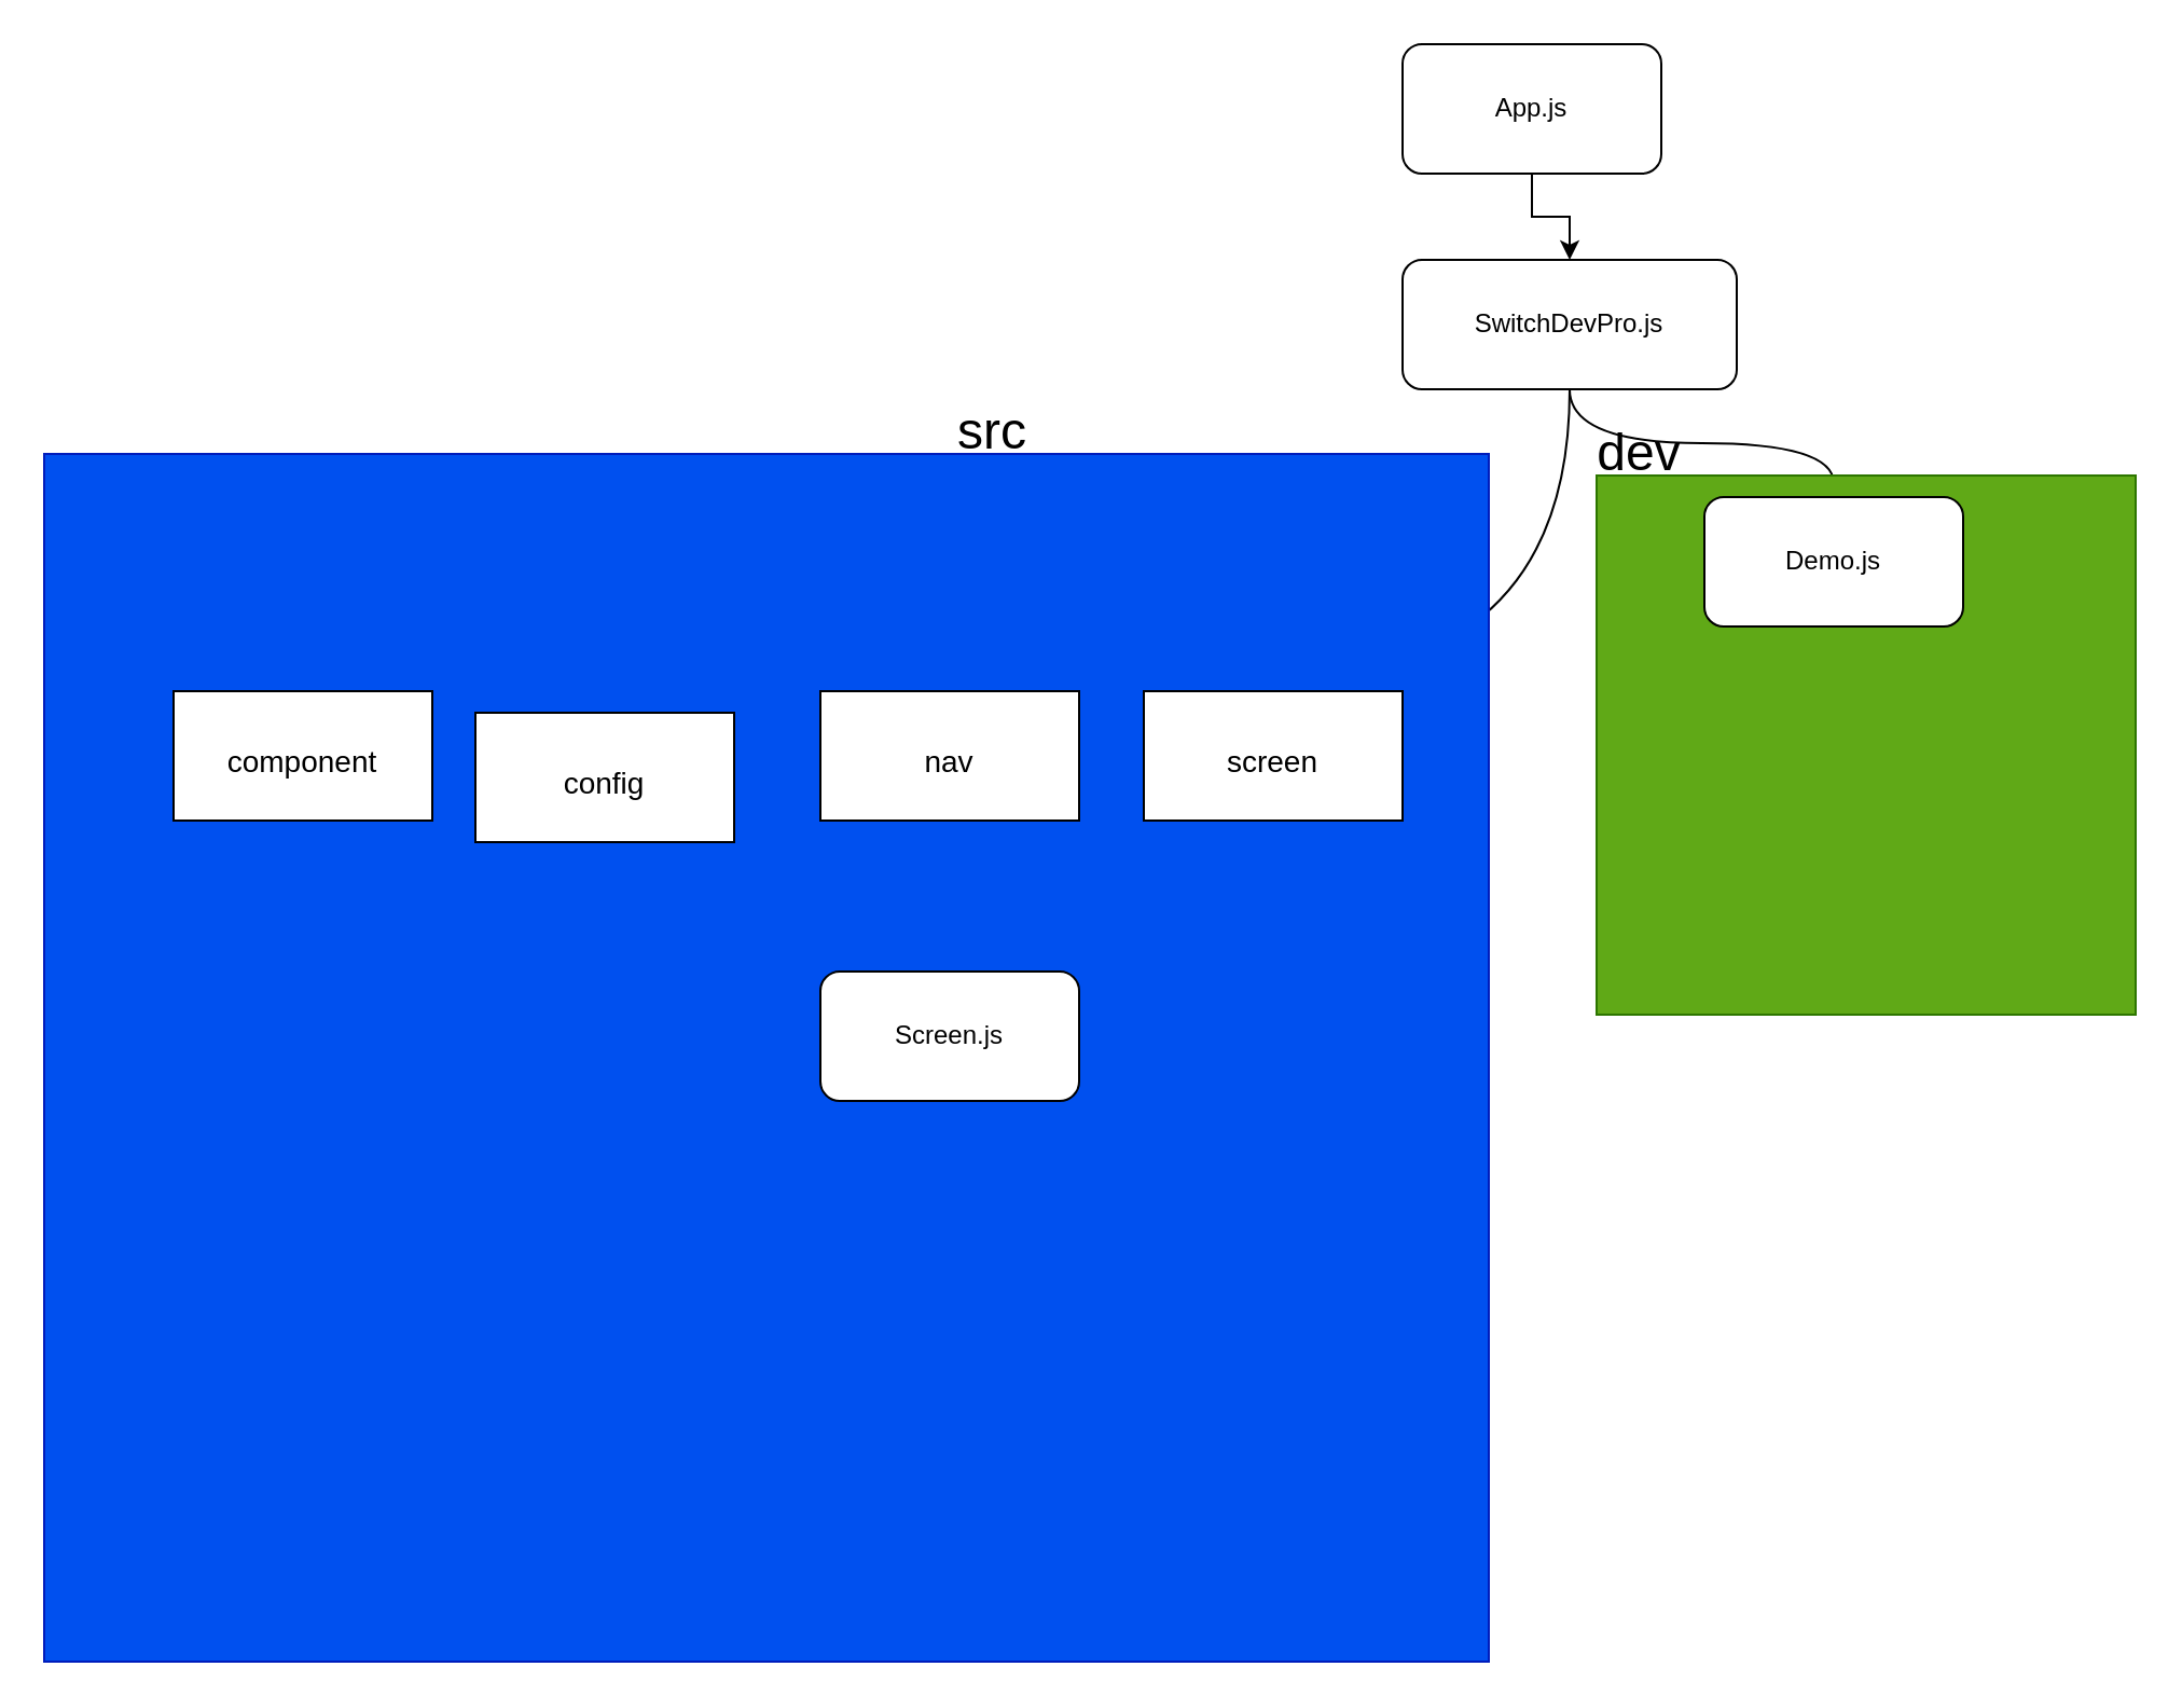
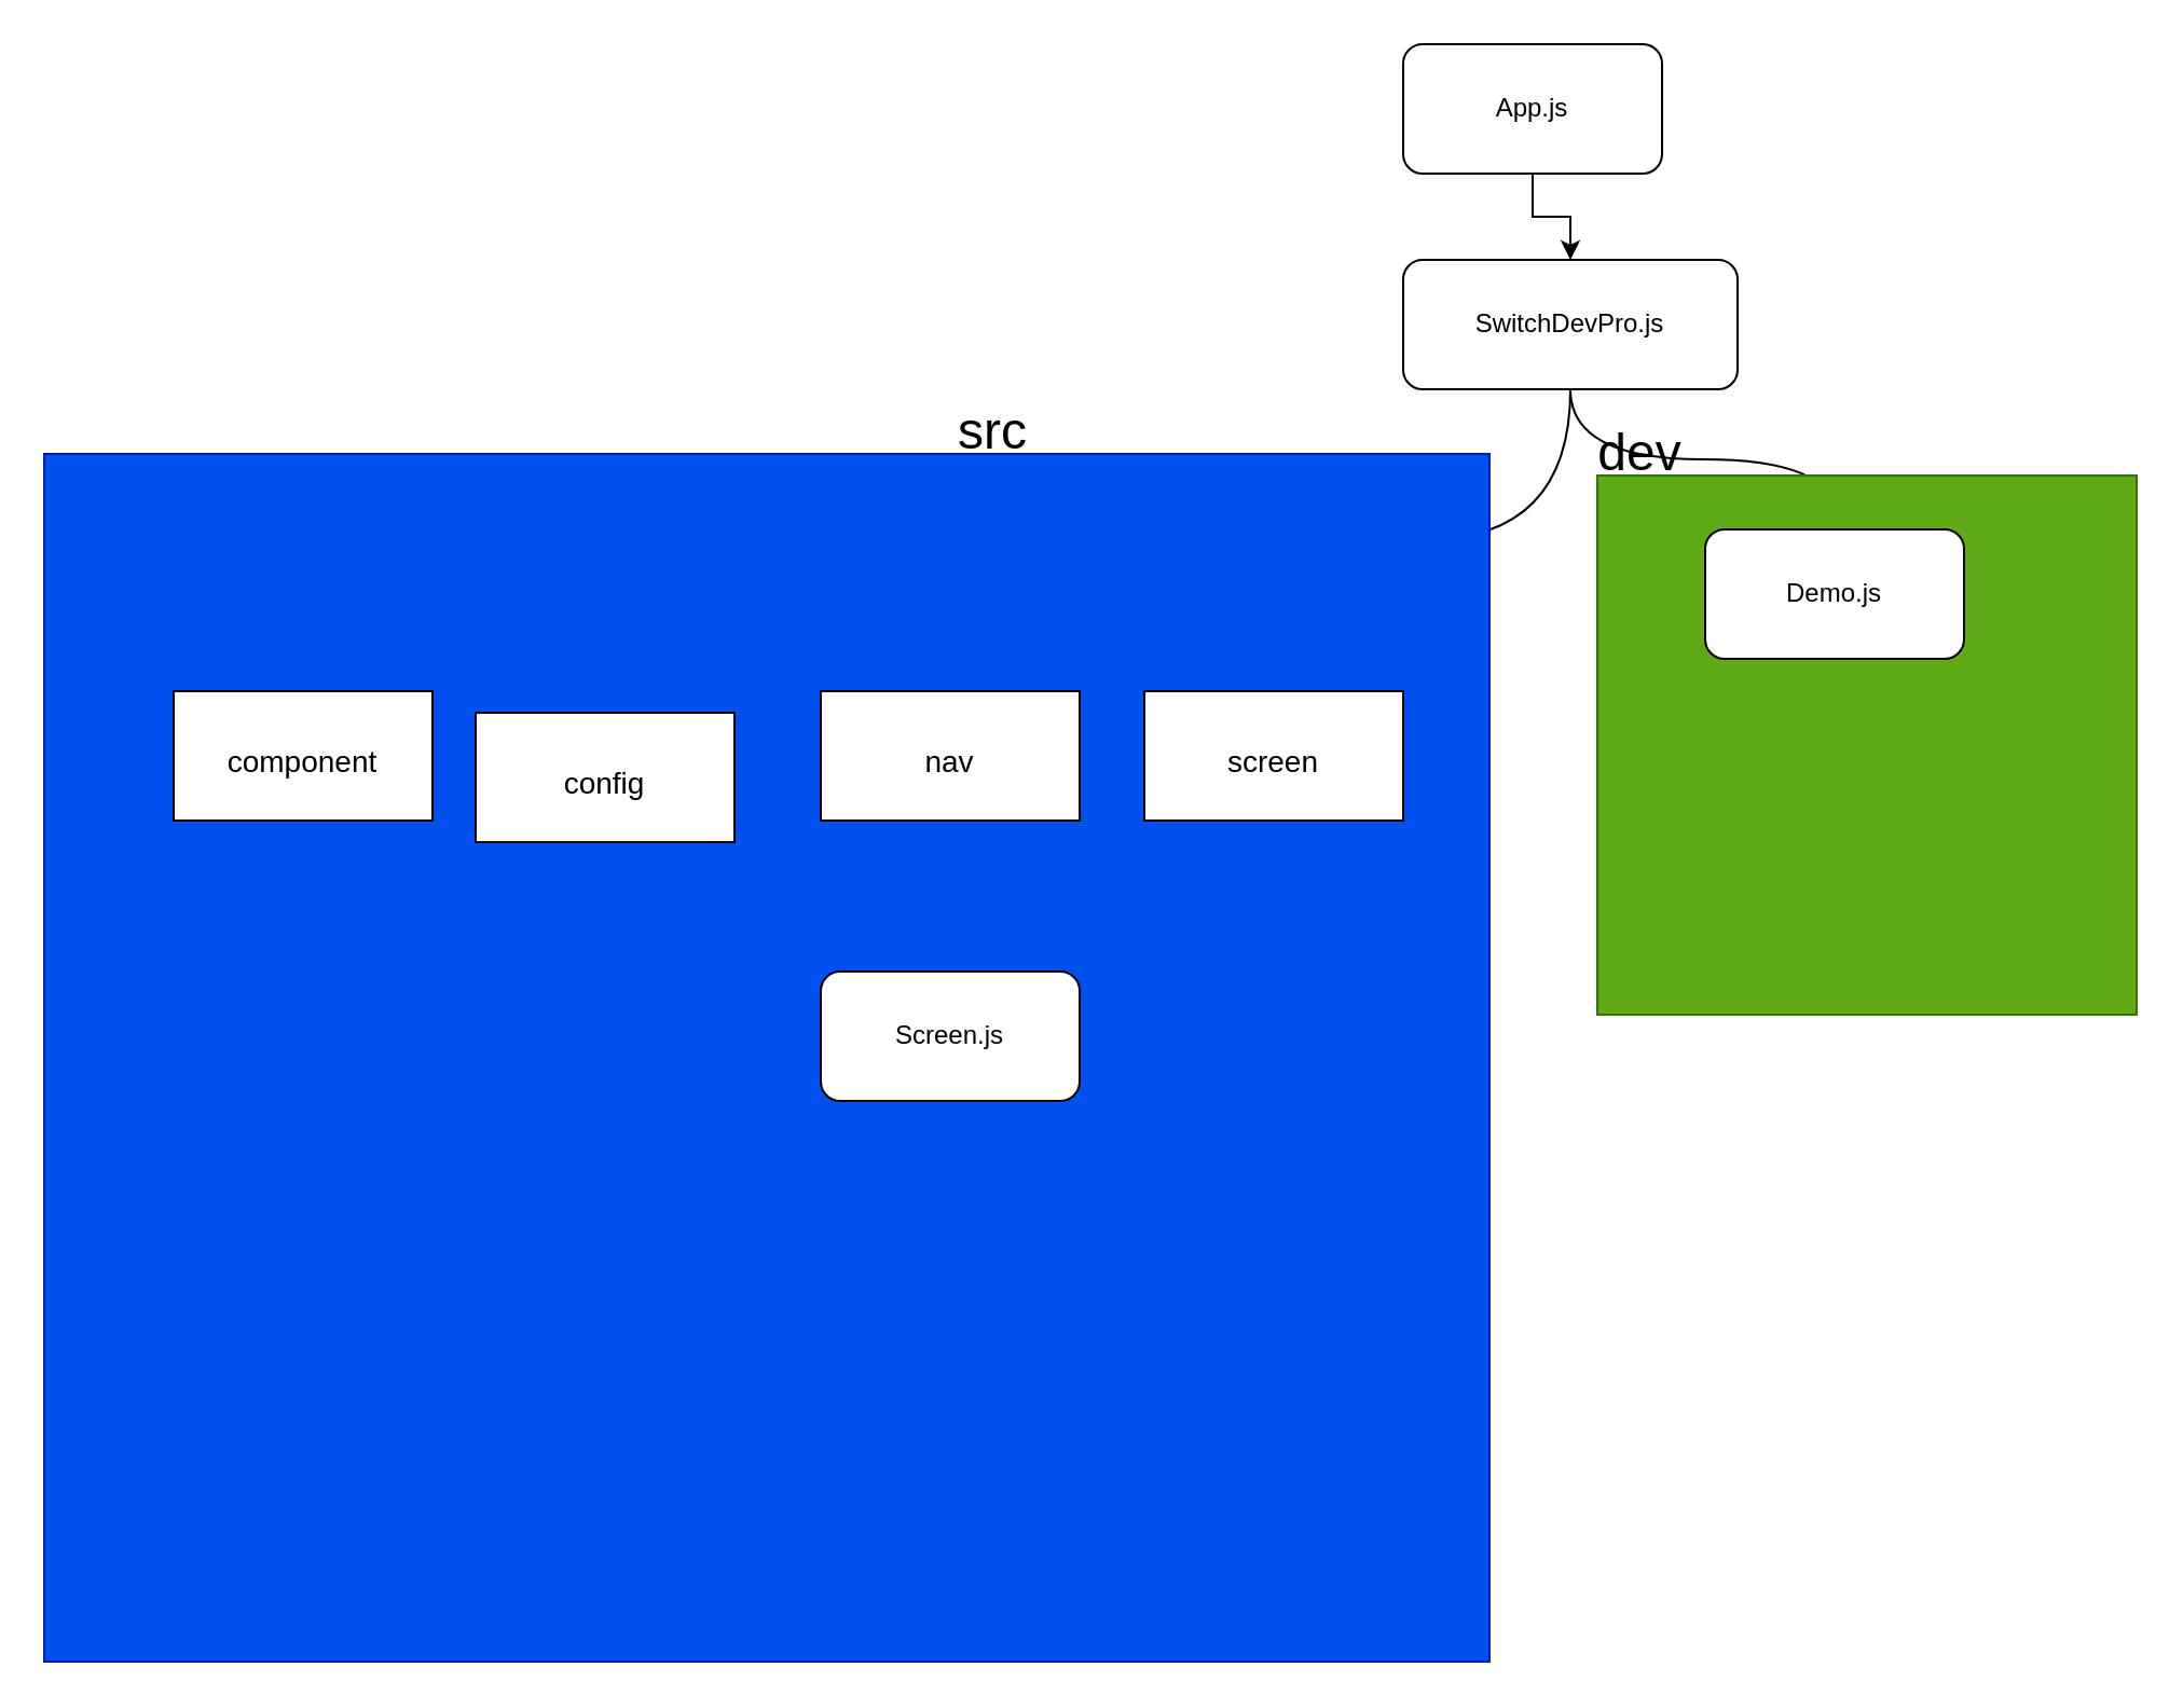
- <mxCell id="4" style="edgeStyle=orthogonalEdgeStyle;rounded=0;orthogonalLoop=1;jettySize=auto;html=1;exitX=0.5;exitY=1;exitDx=0;exitDy=0;entryX=0.5;entryY=0;entryDx=0;entryDy=0;curved=1;" edge="1" parent="1" source="6" target="18"><mxGeometry relative="1" as="geometry" /></mxCell>
+ <mxCell id="4" style="edgeStyle=orthogonalEdgeStyle;rounded=0;orthogonalLoop=1;jettySize=auto;html=1;exitX=0.5;exitY=1;exitDx=0;exitDy=0;curved=1;" edge="1" parent="1" source="6" target="15"><mxGeometry relative="1" as="geometry" /></mxCell>
- <mxCell id="9" value="Demo.js" style="rounded=1;whiteSpace=wrap;html=1;" vertex="1" parent="7"><mxGeometry x="50" y="30" width="120" height="60" as="geometry" /></mxCell>
+ <mxCell id="9" value="Demo.js" style="rounded=1;whiteSpace=wrap;html=1;" vertex="1" parent="7"><mxGeometry x="50" y="45" width="120" height="60" as="geometry" /></mxCell>
